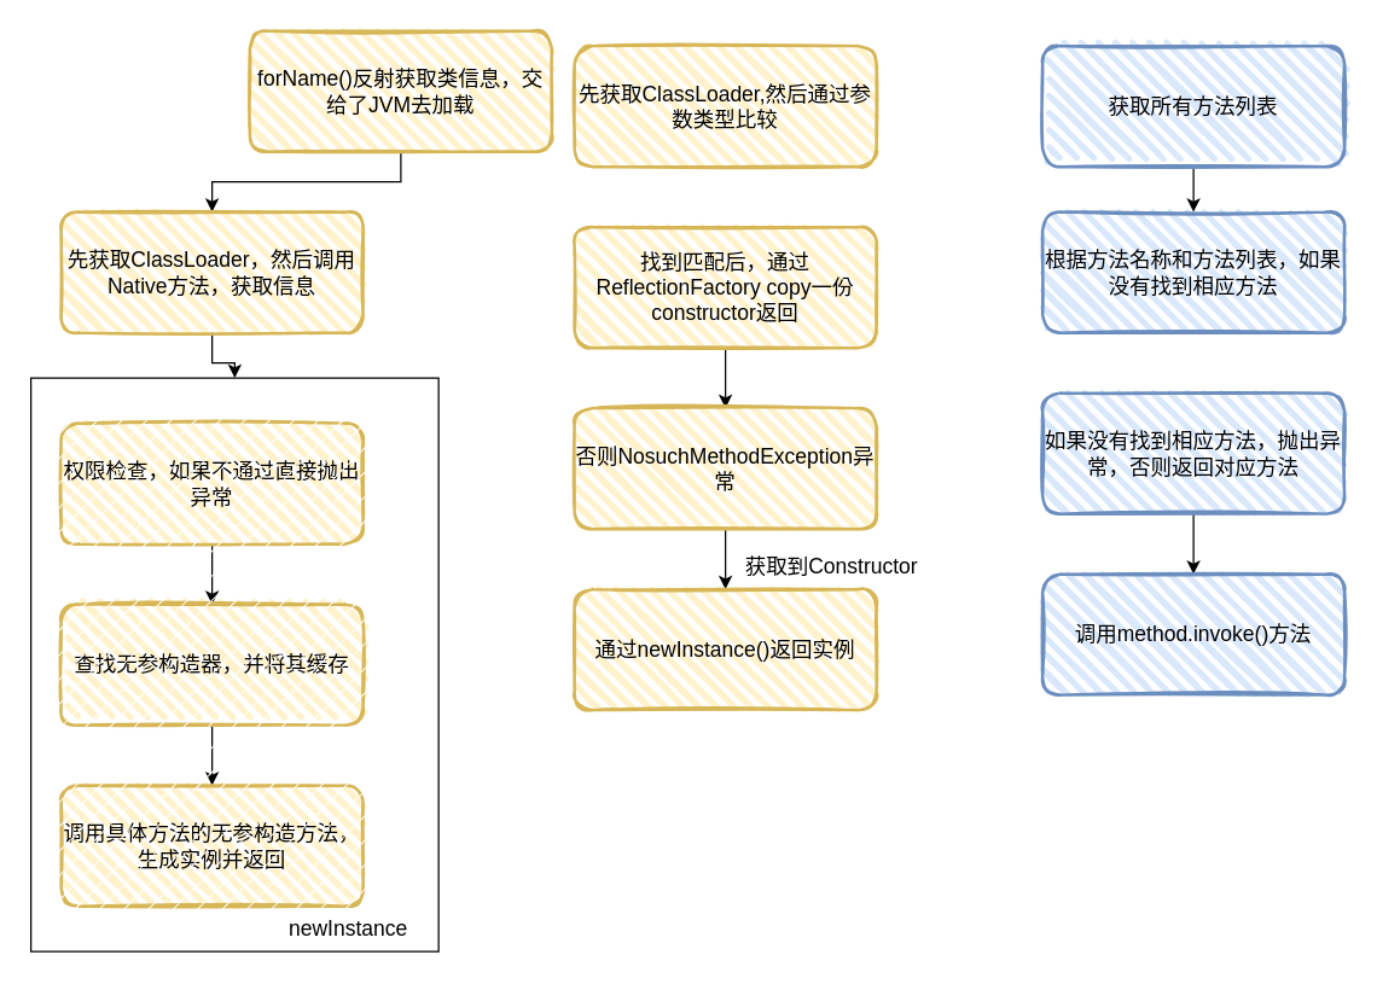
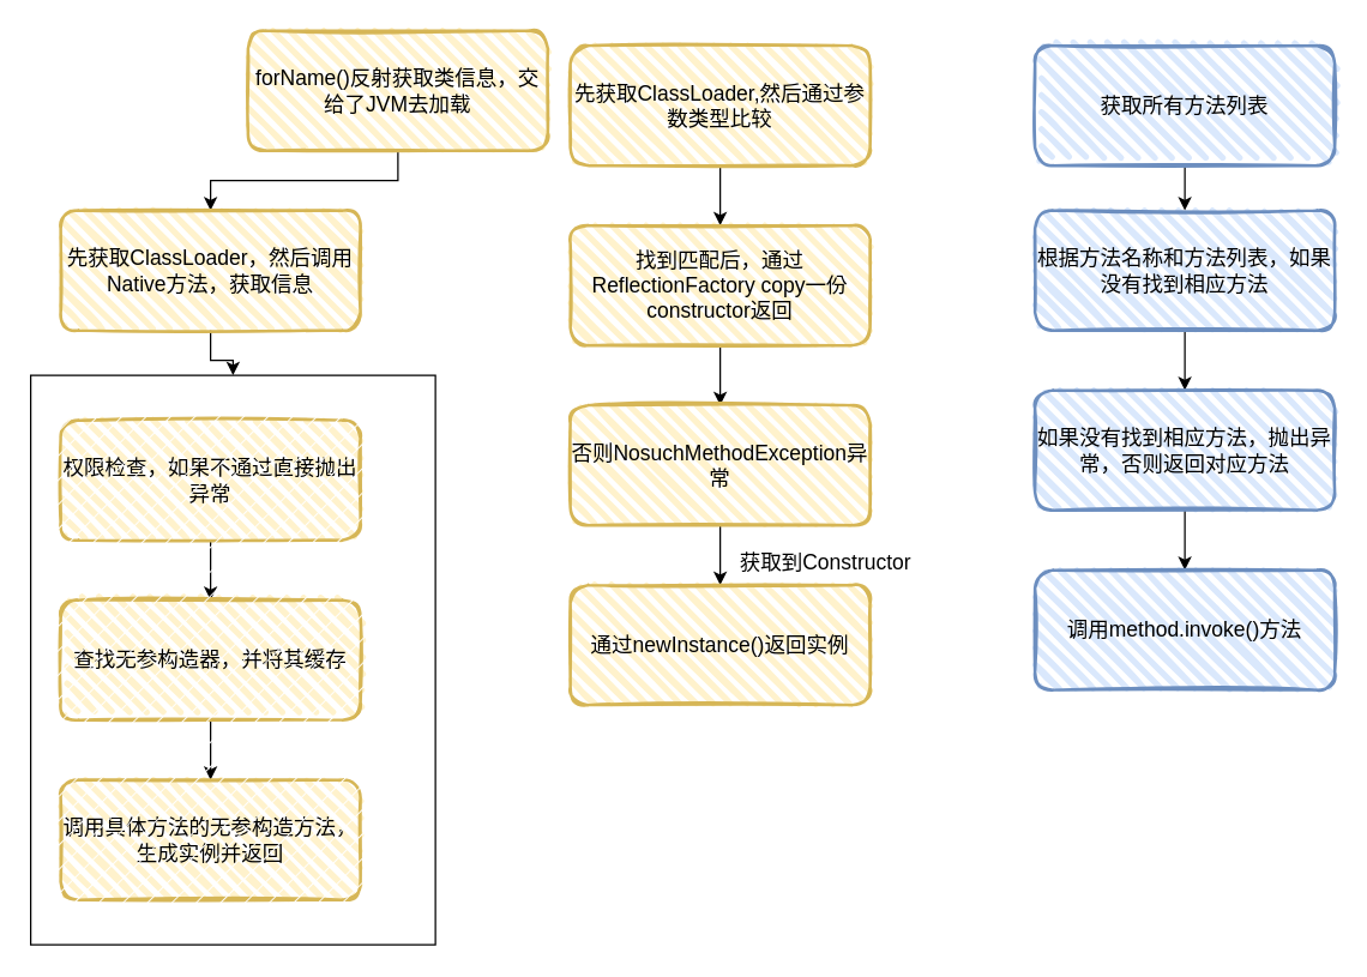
+ <mxCell id="13" style="edgeStyle=orthogonalEdgeStyle;rounded=0;orthogonalLoop=1;jettySize=auto;html=1;exitX=0.5;exitY=1;exitDx=0;exitDy=0;entryX=0.5;entryY=0;entryDx=0;entryDy=0;fontSize=14;" edge="1" parent="1" source="14" target="16"><mxGeometry relative="1" as="geometry" /></mxCell>
+ <mxCell id="23" style="edgeStyle=orthogonalEdgeStyle;rounded=0;orthogonalLoop=1;jettySize=auto;html=1;exitX=0.5;exitY=1;exitDx=0;exitDy=0;entryX=0.5;entryY=0;entryDx=0;entryDy=0;fontSize=14;" edge="1" parent="1" source="24" target="26"><mxGeometry relative="1" as="geometry" /></mxCell>
- <mxCell id="12" value="newInstance&lt;br&gt;" style="text;html=1;align=center;verticalAlign=middle;resizable=0;points=[];autosize=1;strokeColor=none;fillColor=none;fontSize=14;" vertex="1" parent="1"><mxGeometry x="180" y="600" width="100" height="30" as="geometry" /></mxCell>
